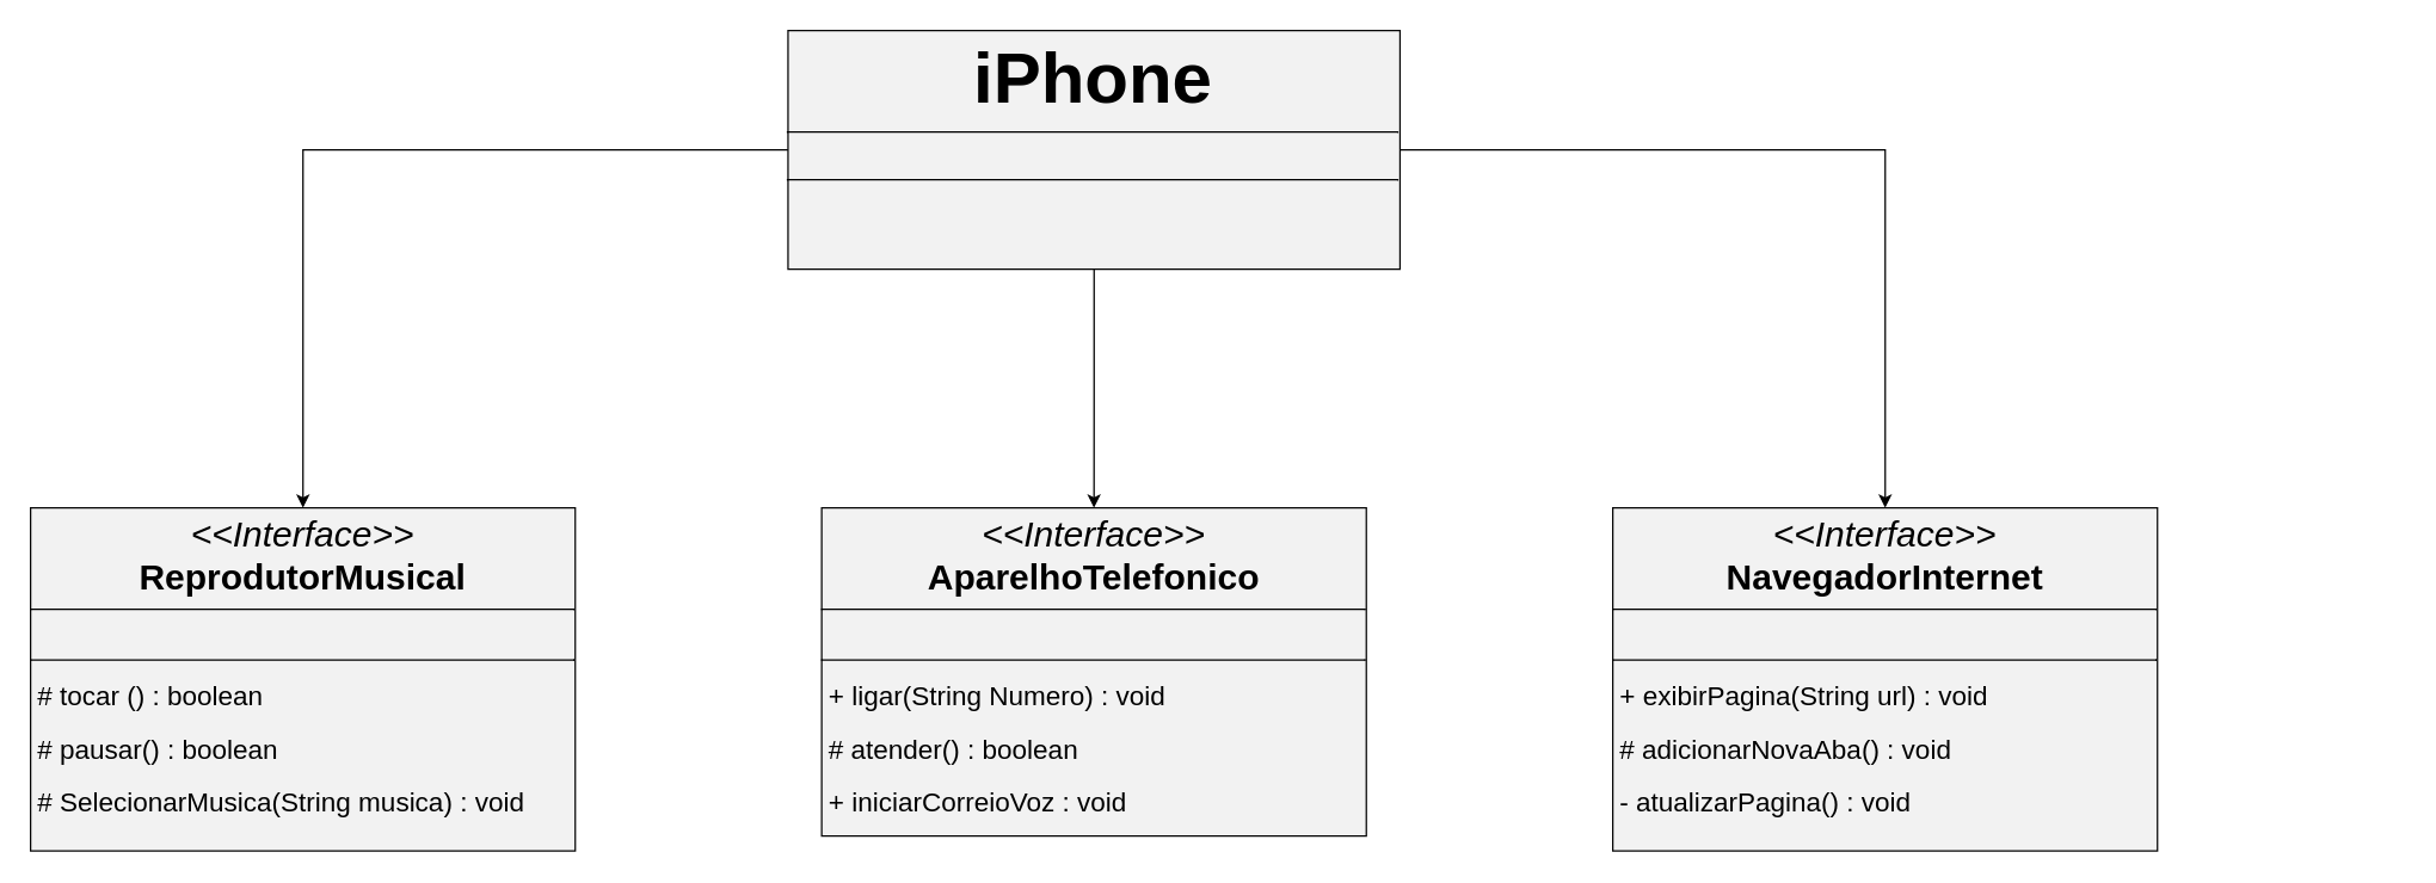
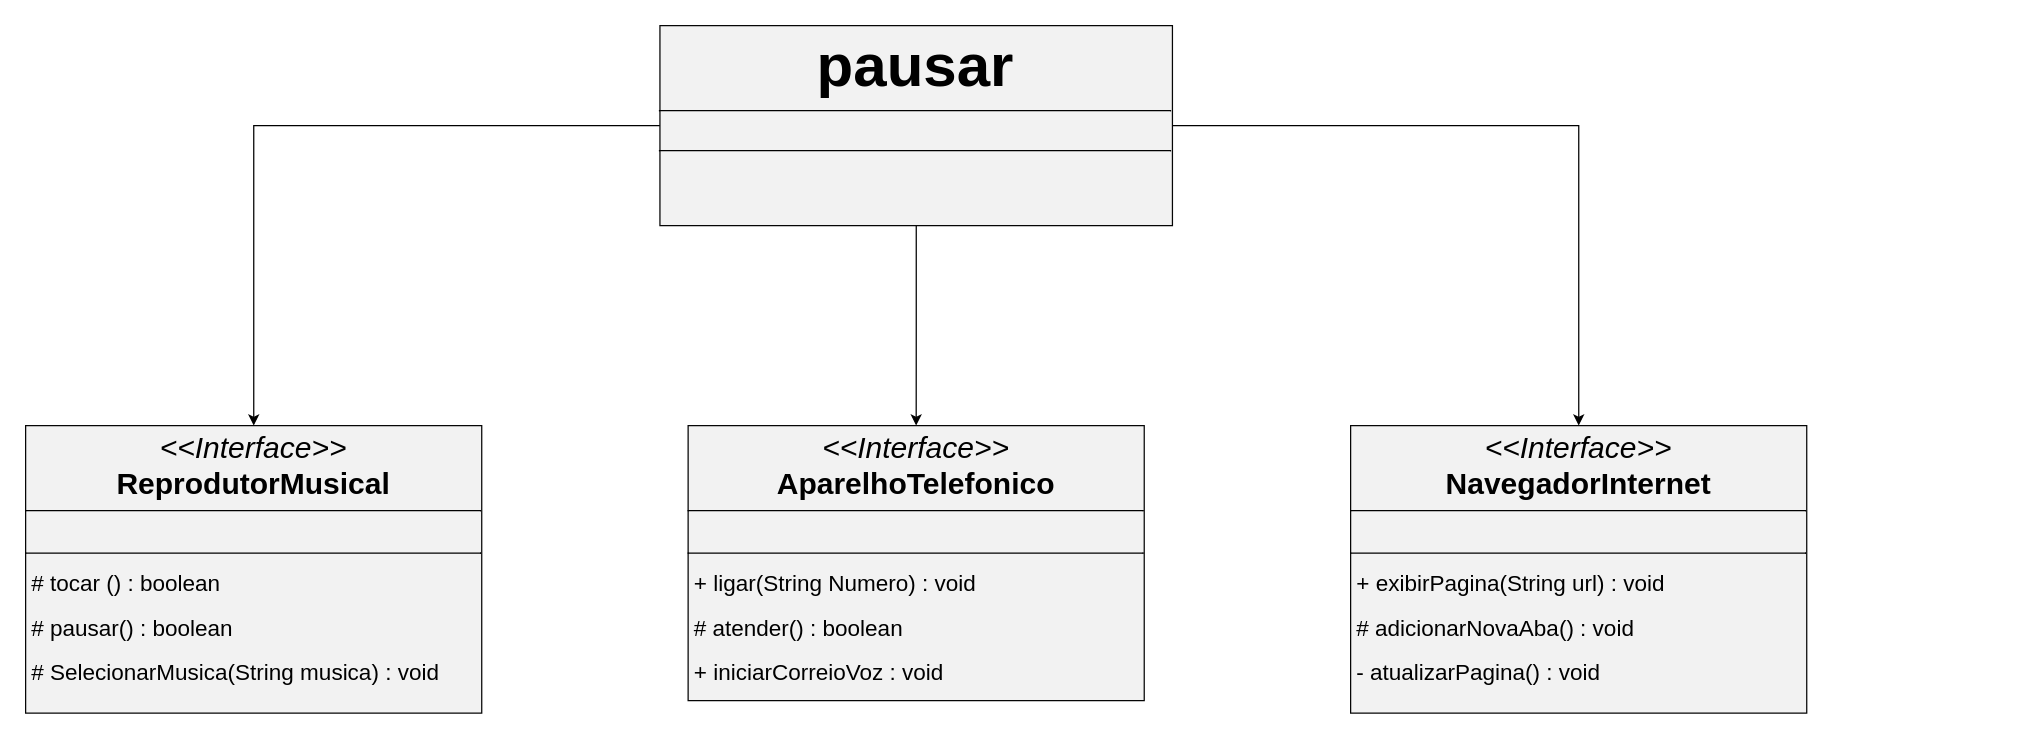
- <mxCell id="9" value="&lt;p style=&quot;margin:0px;margin-top:4px;text-align:center;&quot;&gt;&lt;b&gt;&lt;font style=&quot;font-size: 48px;&quot;&gt;iPhone&lt;/font&gt;&lt;/b&gt;&lt;/p&gt;&lt;hr size=&quot;1&quot; style=&quot;border-style:solid;&quot;&gt;&lt;p style=&quot;margin:0px;margin-left:4px;&quot;&gt;&lt;font size=&quot;3&quot;&gt;&lt;br&gt;&lt;/font&gt;&lt;/p&gt;&lt;hr size=&quot;1&quot; style=&quot;border-style:solid;&quot;&gt;&lt;p style=&quot;margin:0px;margin-left:4px;&quot;&gt;&lt;br&gt;&lt;/p&gt;" style="verticalAlign=top;align=left;overflow=fill;html=1;whiteSpace=wrap;fontFamily=Helvetica;fontSize=12;labelBackgroundColor=none;strokeColor=#050505;fillColor=#F2F2F2;" vertex="1" parent="1"><mxGeometry x="527.45" y="20" width="410" height="160" as="geometry" /></mxCell>
+ <mxCell id="9" value="&lt;p style=&quot;margin:0px;margin-top:4px;text-align:center;&quot;&gt;&lt;b&gt;&lt;font style=&quot;font-size: 48px;&quot;&gt;pausar&lt;/font&gt;&lt;/b&gt;&lt;/p&gt;&lt;hr size=&quot;1&quot; style=&quot;border-style:solid;&quot;&gt;&lt;p style=&quot;margin:0px;margin-left:4px;&quot;&gt;&lt;font size=&quot;3&quot;&gt;&lt;br&gt;&lt;/font&gt;&lt;/p&gt;&lt;hr size=&quot;1&quot; style=&quot;border-style:solid;&quot;&gt;&lt;p style=&quot;margin:0px;margin-left:4px;&quot;&gt;&lt;br&gt;&lt;/p&gt;" style="verticalAlign=top;align=left;overflow=fill;html=1;whiteSpace=wrap;fontFamily=Helvetica;fontSize=12;labelBackgroundColor=none;strokeColor=#050505;fillColor=#F2F2F2;" vertex="1" parent="1"><mxGeometry x="527.45" y="20" width="410" height="160" as="geometry" /></mxCell>
